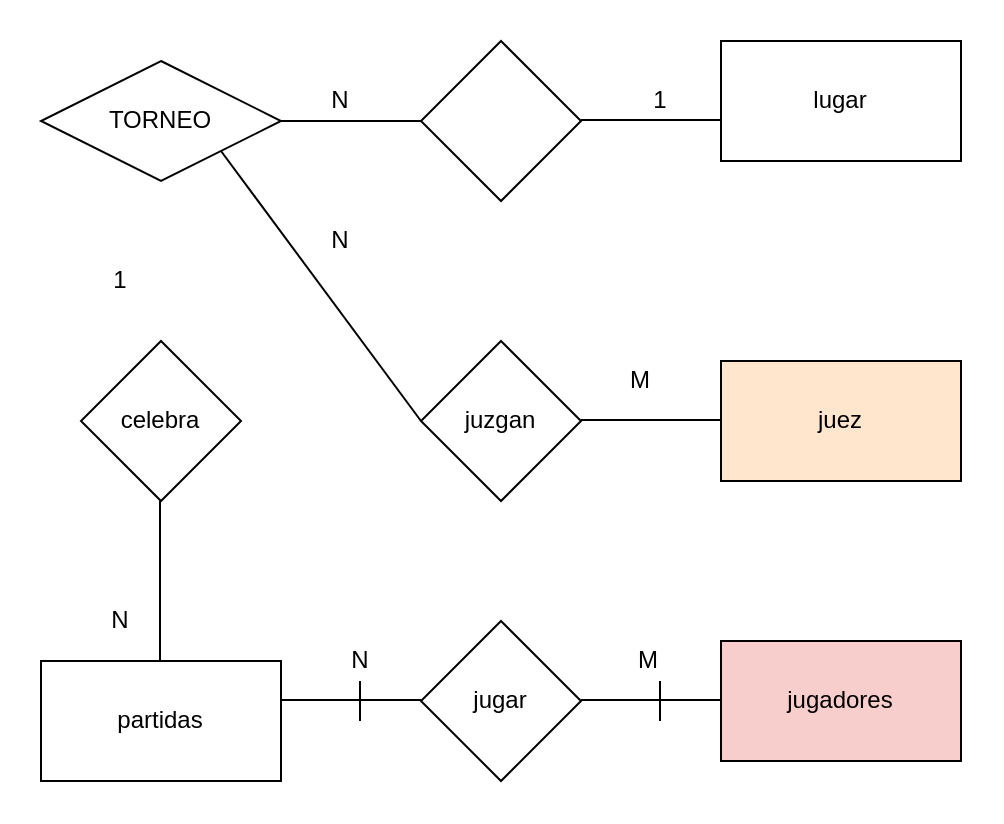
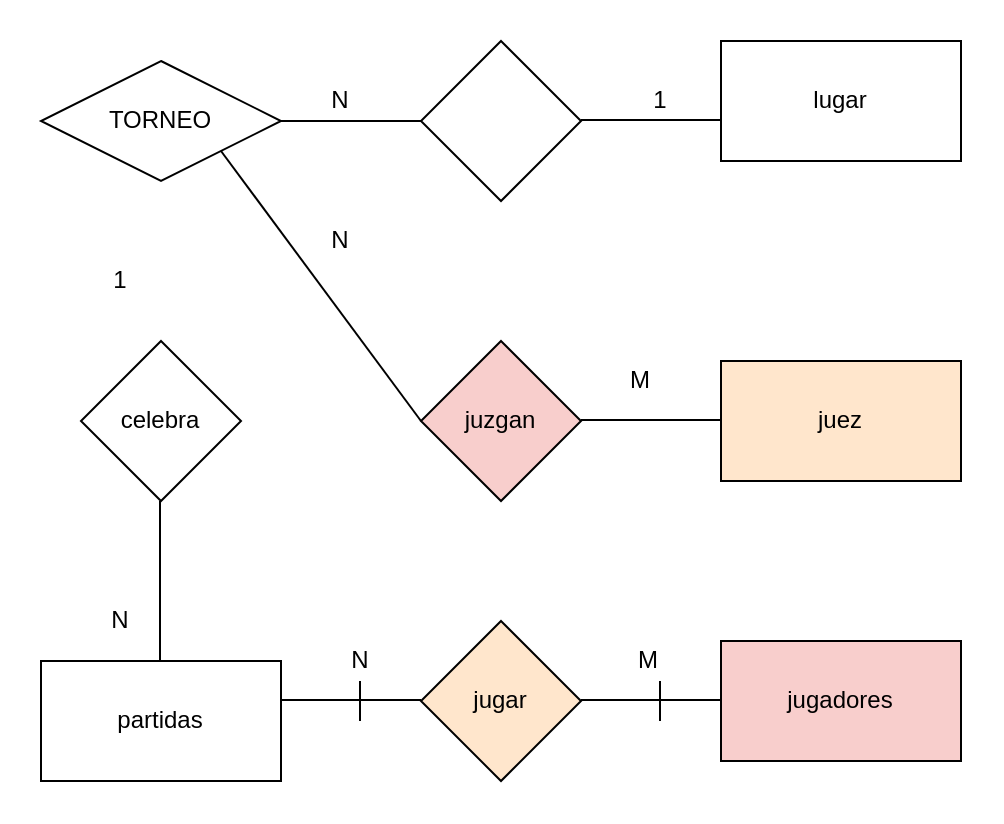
- <mxCell id="7" value="juzgan" style="rhombus;whiteSpace=wrap;html=1;" parent="1" vertex="1"><mxGeometry x="210" y="170" width="80" height="80" as="geometry" /></mxCell>
+ <mxCell id="7" value="juzgan" style="rhombus;whiteSpace=wrap;html=1;fillColor=#f8cecc;" parent="1" vertex="1"><mxGeometry x="210" y="170" width="80" height="80" as="geometry" /></mxCell>
- <mxCell id="8" value="jugar" style="rhombus;whiteSpace=wrap;html=1;" parent="1" vertex="1"><mxGeometry x="210" y="310" width="80" height="80" as="geometry" /></mxCell>
+ <mxCell id="8" value="jugar" style="rhombus;whiteSpace=wrap;html=1;fillColor=#ffe6cc;" parent="1" vertex="1"><mxGeometry x="210" y="310" width="80" height="80" as="geometry" /></mxCell>
